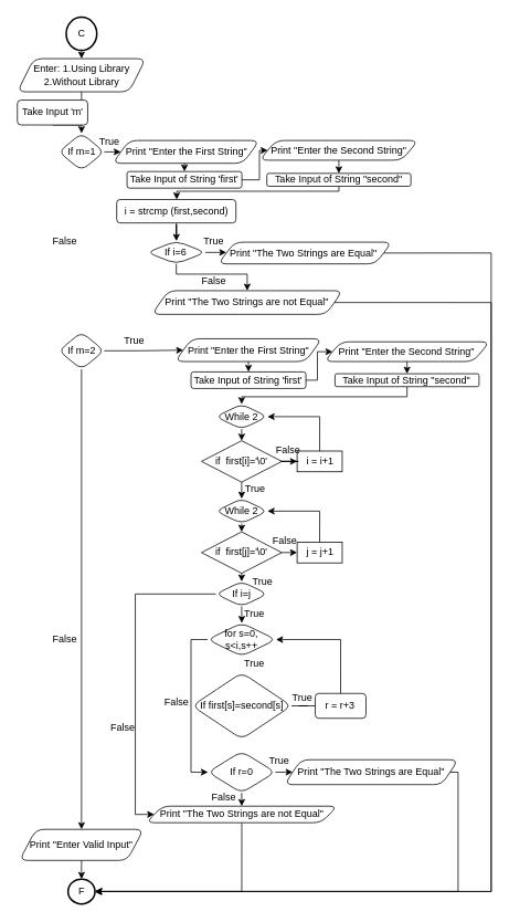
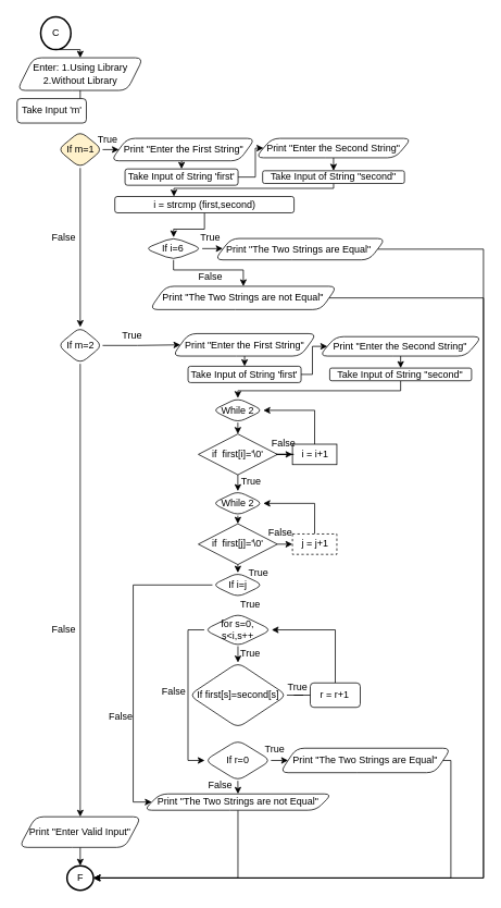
- <mxCell id="32" value="C" style="strokeWidth=2;html=1;shape=mxgraph.flowchart.start_2;whiteSpace=wrap;" vertex="1" parent="1"><mxGeometry x="79.5" y="20" width="37" height="40" as="geometry" /></mxCell>
+ <mxCell id="32" value="C" style="strokeWidth=2;html=1;shape=mxgraph.flowchart.start_2;whiteSpace=wrap;" vertex="1" parent="1"><mxGeometry x="49.5" y="20" width="37" height="40" as="geometry" /></mxCell>
- <mxCell id="4" style="edgeStyle=orthogonalEdgeStyle;rounded=0;orthogonalLoop=1;jettySize=auto;html=1;exitX=0.5;exitY=1;exitDx=0;exitDy=0;entryX=0.5;entryY=0;entryDx=0;entryDy=0;" parent="1" source="5" target="8" edge="1"><mxGeometry relative="1" as="geometry" /></mxCell>
- <mxCell id="8" value="If m=1" style="rhombus;whiteSpace=wrap;html=1;rounded=1;" parent="1" vertex="1"><mxGeometry x="70.5" y="160" width="55" height="45" as="geometry" /></mxCell>
+ <mxCell id="8" value="If m=1" style="rhombus;whiteSpace=wrap;html=1;rounded=1;fillColor=#fff2cc;" parent="1" vertex="1"><mxGeometry x="70.5" y="160" width="55" height="45" as="geometry" /></mxCell>
- <mxCell id="23" value="i = strcmp (first,second)" style="whiteSpace=wrap;html=1;rounded=1;" parent="1" vertex="1"><mxGeometry x="140.5" y="240" width="144.06" height="28.24" as="geometry" /></mxCell>
+ <mxCell id="23" value="i = strcmp (first,second)" style="whiteSpace=wrap;html=1;rounded=1;" parent="1" vertex="1"><mxGeometry x="140.5" y="240" width="220" height="20" as="geometry" /></mxCell>
+ <mxCell id="7" value="" style="edgeStyle=orthogonalEdgeStyle;rounded=0;orthogonalLoop=1;jettySize=auto;html=1;" parent="1" source="8" target="19" edge="1"><mxGeometry relative="1" as="geometry" /></mxCell>
- <mxCell id="46" value="j = j+1" style="whiteSpace=wrap;html=1;" parent="1" vertex="1"><mxGeometry x="358.5" y="653.5" width="54.5" height="25" as="geometry" /></mxCell>
+ <mxCell id="46" value="j = j+1" style="whiteSpace=wrap;html=1;dashed=1;" parent="1" vertex="1"><mxGeometry x="358.5" y="653.5" width="54.5" height="25" as="geometry" /></mxCell>
- <mxCell id="48" style="edgeStyle=orthogonalEdgeStyle;rounded=0;orthogonalLoop=1;jettySize=auto;html=1;exitX=0.5;exitY=1;exitDx=0;exitDy=0;entryX=0.5;entryY=0;entryDx=0;entryDy=0;" parent="1" source="50" target="52" edge="1"><mxGeometry relative="1" as="geometry" /></mxCell>
+ <mxCell id="54" style="edgeStyle=orthogonalEdgeStyle;rounded=0;orthogonalLoop=1;jettySize=auto;html=1;exitX=0.5;exitY=1;exitDx=0;exitDy=0;entryX=0.5;entryY=0;entryDx=0;entryDy=0;" parent="1" source="52" target="53" edge="1"><mxGeometry relative="1" as="geometry" /></mxCell>
- <mxCell id="56" value="r = r+3" style="whiteSpace=wrap;html=1;rounded=1;" parent="1" vertex="1"><mxGeometry x="380.37" y="836" width="61.38" height="30" as="geometry" /></mxCell>
+ <mxCell id="56" value="r = r+1" style="whiteSpace=wrap;html=1;rounded=1;" parent="1" vertex="1"><mxGeometry x="380.37" y="836" width="61.38" height="30" as="geometry" /></mxCell>
